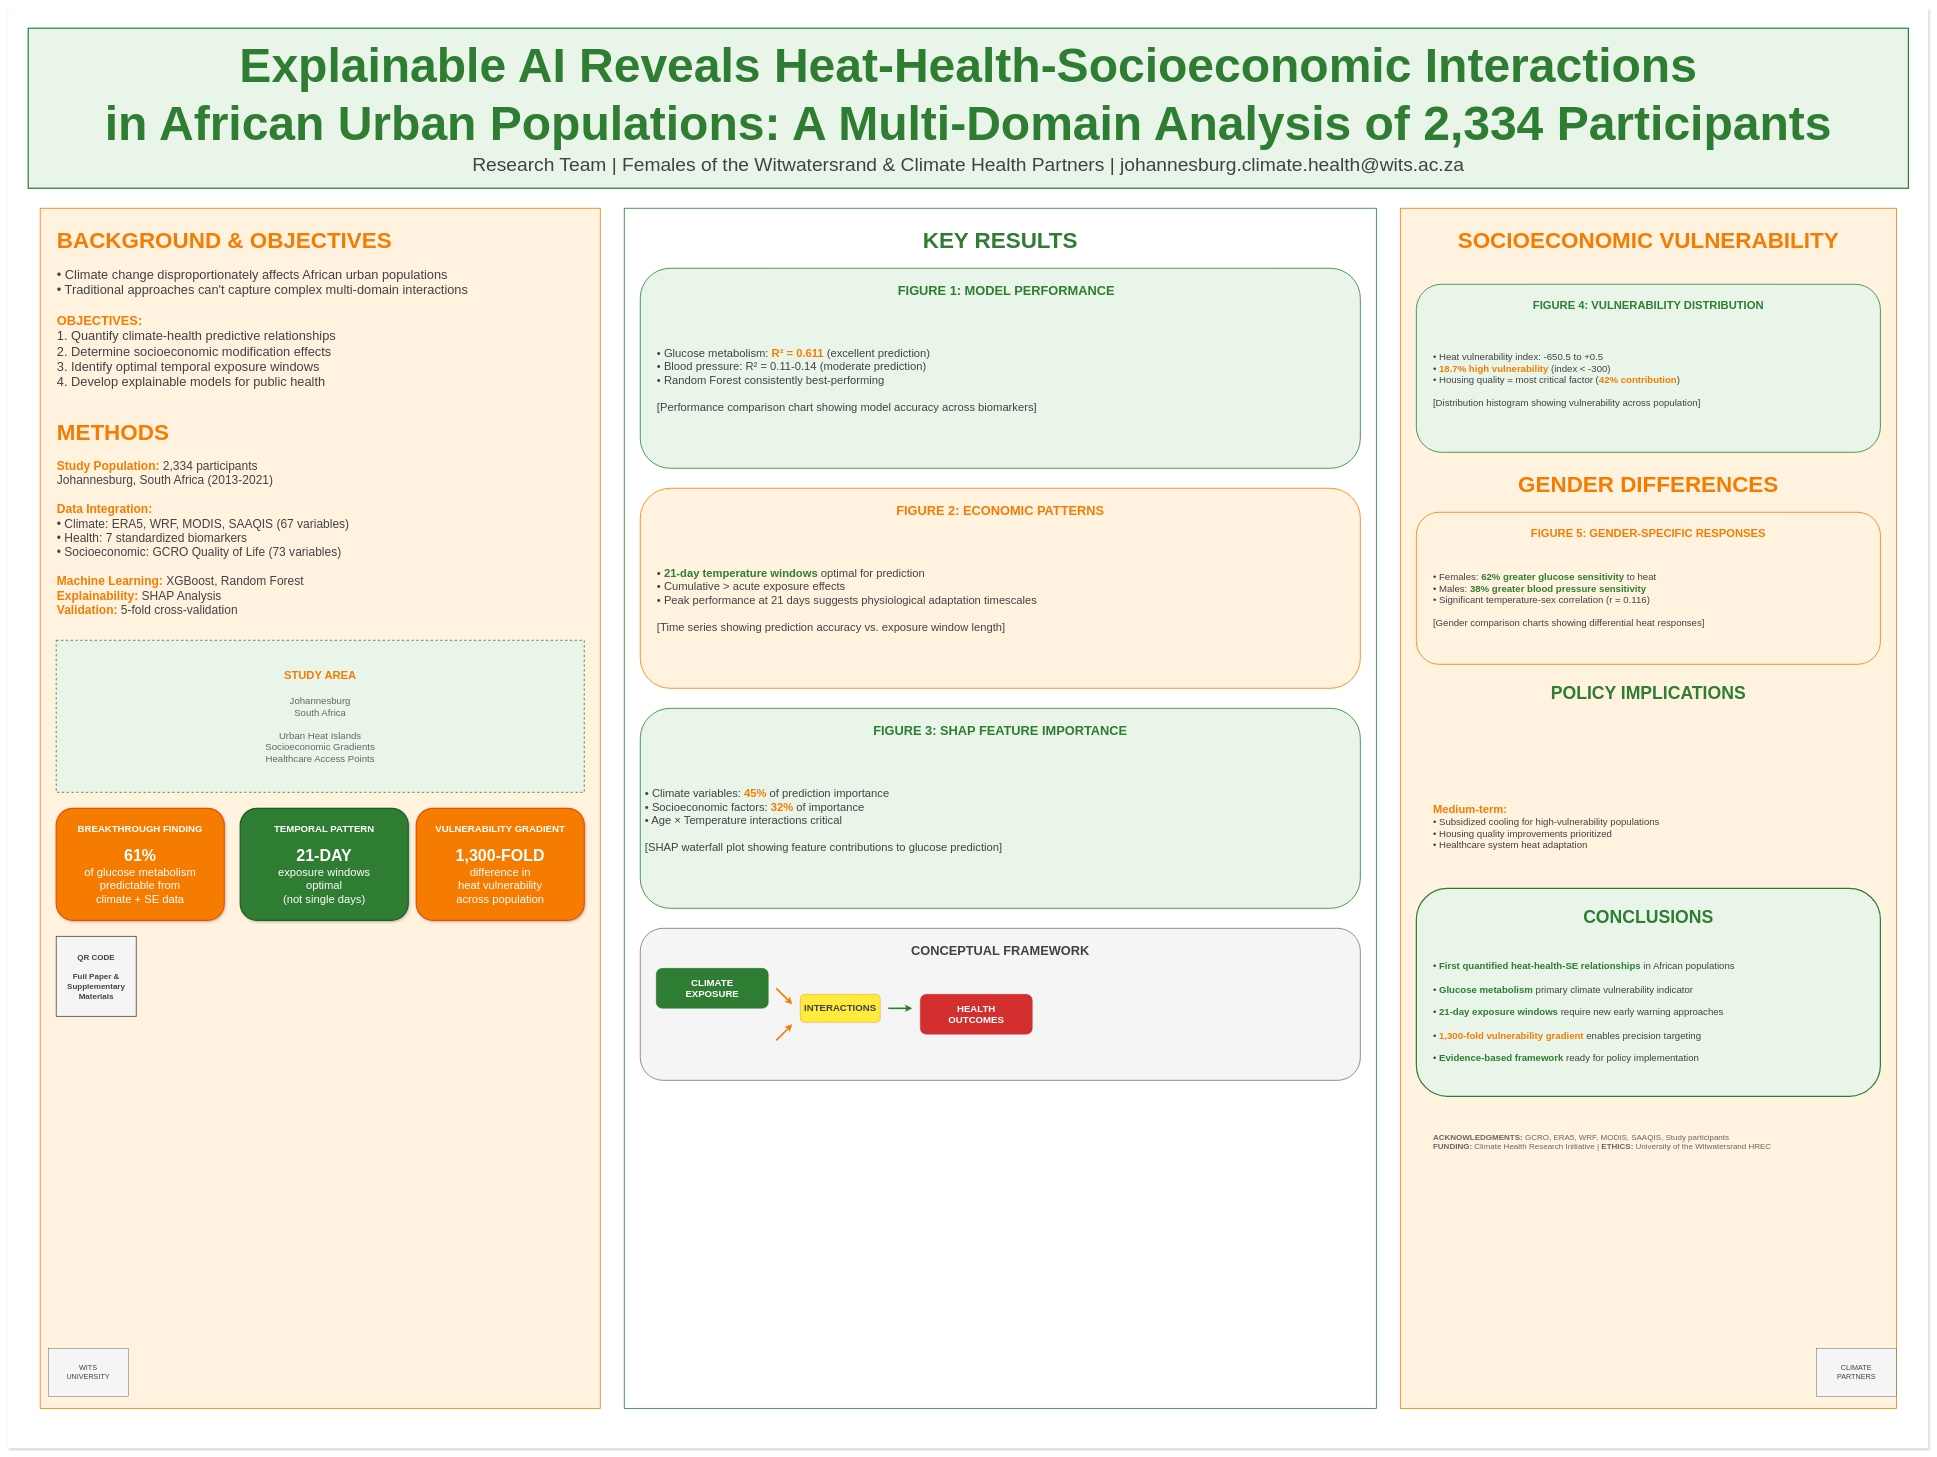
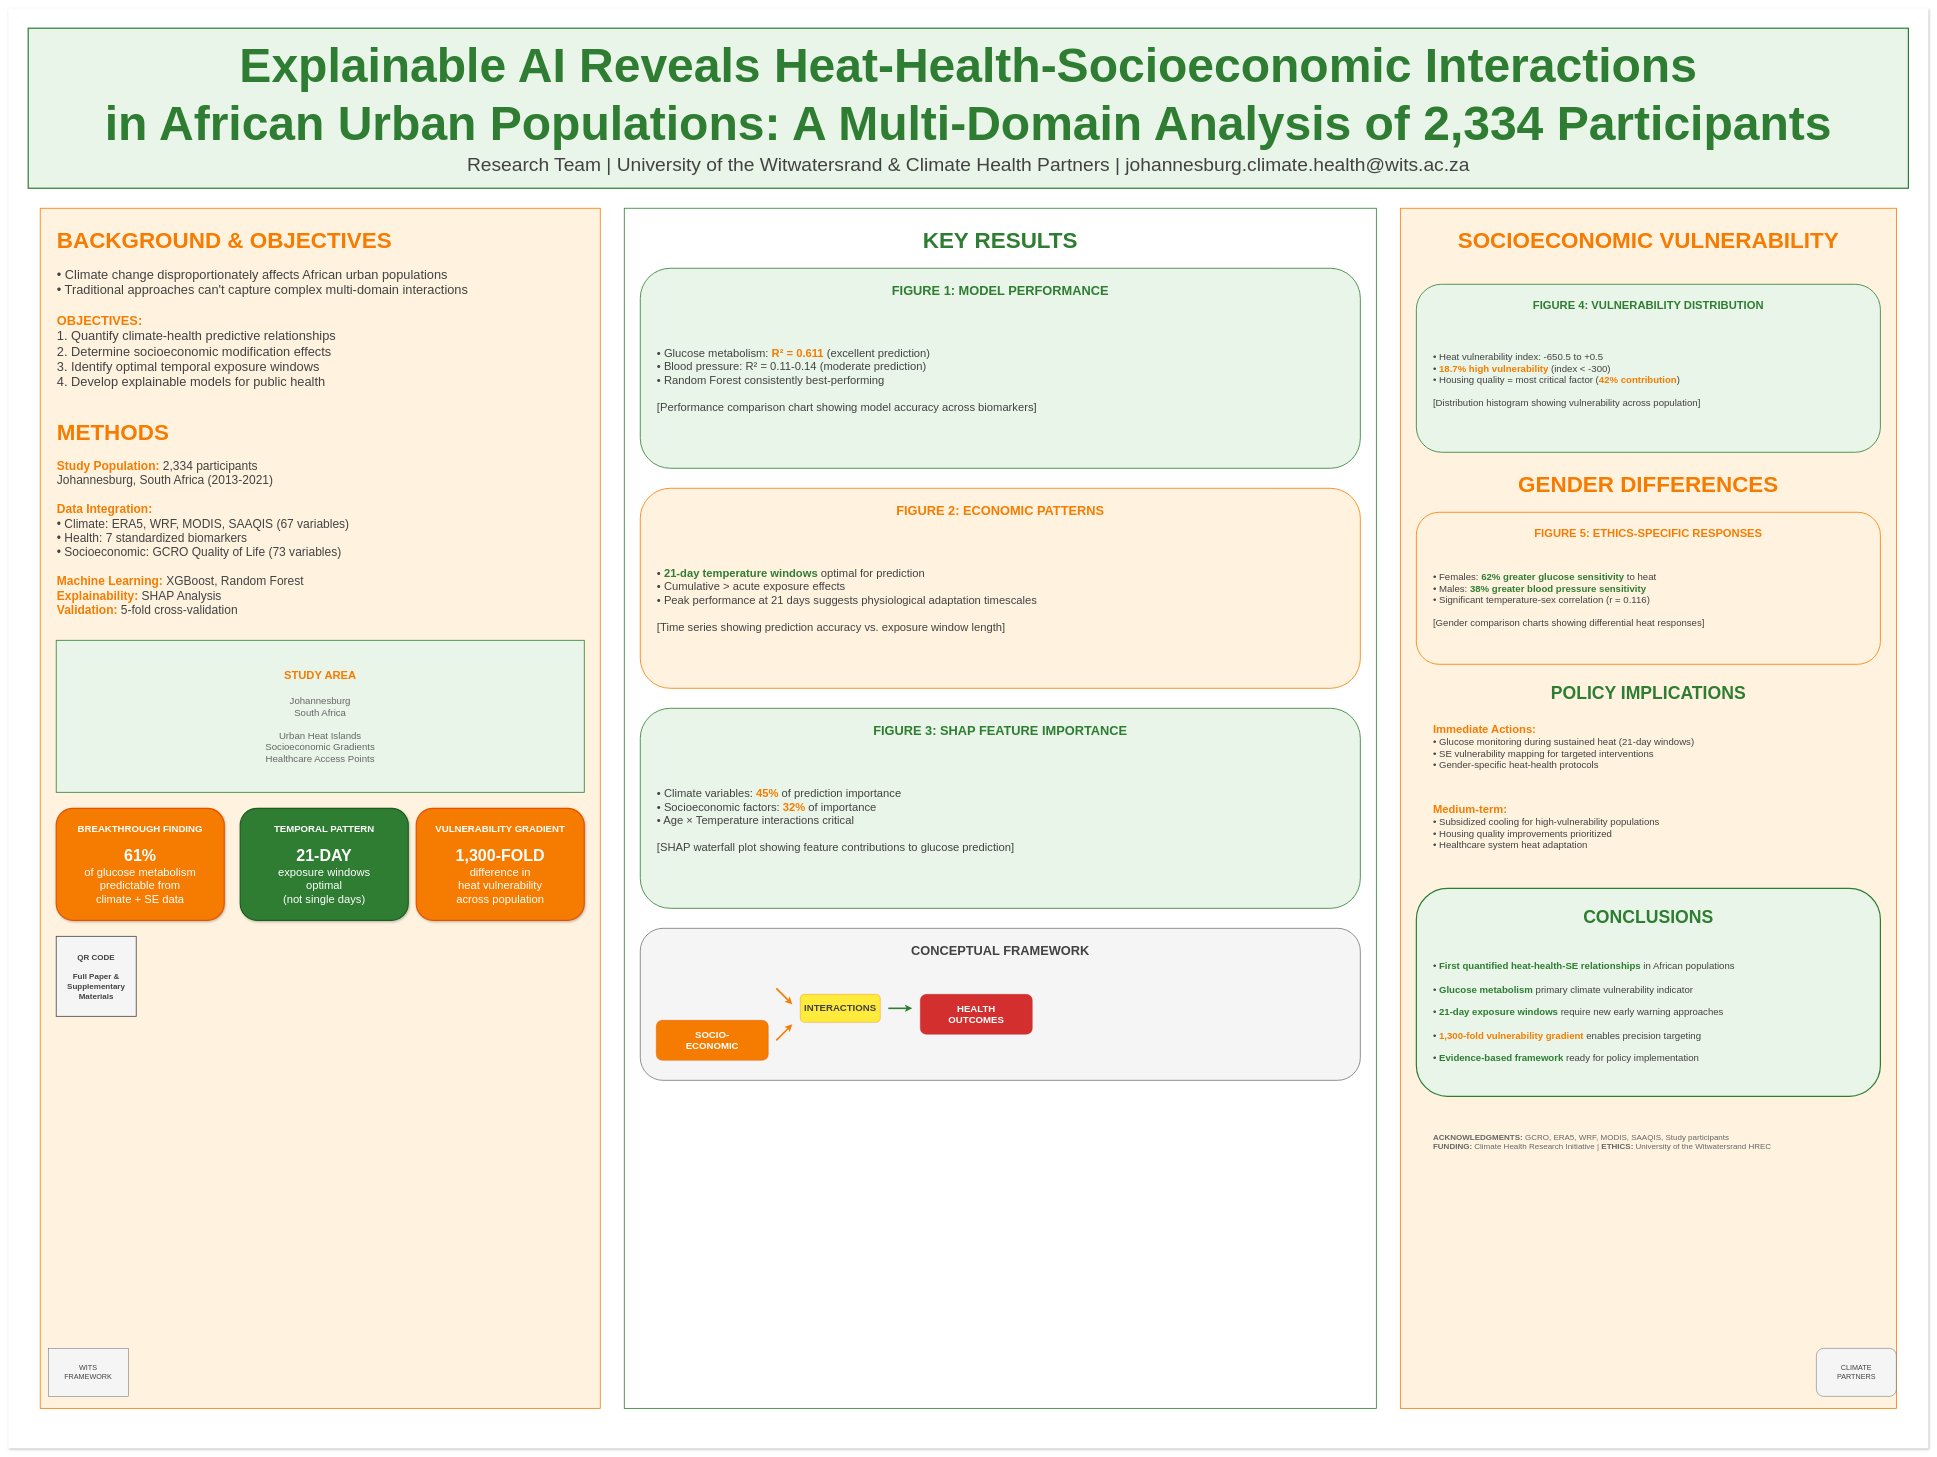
- <mxCell id="5" value="&lt;font face=&quot;Arial&quot; style=&quot;font-size: 48px; color: #424242;&quot;&gt;Research Team | Females of the Witwatersrand &amp;amp; Climate Health Partners | johannesburg.climate.health@wits.ac.za&lt;/font&gt;" style="text;html=1;strokeColor=none;fillColor=none;align=center;verticalAlign=middle;whiteSpace=wrap;rounded=0;" vertex="1" parent="1"><mxGeometry x="120" y="370" width="4600" height="80" as="geometry" /></mxCell>
+ <mxCell id="5" value="&lt;font face=&quot;Arial&quot; style=&quot;font-size: 48px; color: #424242;&quot;&gt;Research Team | University of the Witwatersrand &amp;amp; Climate Health Partners | johannesburg.climate.health@wits.ac.za&lt;/font&gt;" style="text;html=1;strokeColor=none;fillColor=none;align=center;verticalAlign=middle;whiteSpace=wrap;rounded=0;" vertex="1" parent="1"><mxGeometry x="120" y="370" width="4600" height="80" as="geometry" /></mxCell>
- <mxCell id="19" value="&lt;font face=&quot;Arial&quot; style=&quot;font-size: 32px; font-weight: bold; color: #2E7D32;&quot;&gt;FIGURE 1: MODEL PERFORMANCE&lt;/font&gt;" style="text;html=1;strokeColor=none;fillColor=none;align=center;verticalAlign=top;whiteSpace=wrap;rounded=0;" vertex="1" parent="1"><mxGeometry x="1655" y="700" width="1720" height="50" as="geometry" /></mxCell>
+ <mxCell id="19" value="&lt;font face=&quot;Arial&quot; style=&quot;font-size: 32px; font-weight: bold; color: #2E7D32;&quot;&gt;FIGURE 1: MODEL PERFORMANCE&lt;/font&gt;" style="text;html=1;strokeColor=none;fillColor=none;align=center;verticalAlign=top;whiteSpace=wrap;rounded=0;" vertex="1" parent="1"><mxGeometry x="1640" y="700" width="1720" height="50" as="geometry" /></mxCell>
- <mxCell id="43" value="&lt;font face=&quot;Arial&quot; style=&quot;font-size: 28px; font-weight: bold; color: #F57C00;&quot;&gt;FIGURE 5: GENDER-SPECIFIC RESPONSES&lt;/font&gt;" style="text;html=1;strokeColor=none;fillColor=none;align=center;verticalAlign=top;whiteSpace=wrap;rounded=0;" vertex="1" parent="1"><mxGeometry x="3580" y="1310" width="1080" height="50" as="geometry" /></mxCell>
+ <mxCell id="43" value="&lt;font face=&quot;Arial&quot; style=&quot;font-size: 28px; font-weight: bold; color: #F57C00;&quot;&gt;FIGURE 5: ETHICS-SPECIFIC RESPONSES&lt;/font&gt;" style="text;html=1;strokeColor=none;fillColor=none;align=center;verticalAlign=top;whiteSpace=wrap;rounded=0;" vertex="1" parent="1"><mxGeometry x="3580" y="1310" width="1080" height="50" as="geometry" /></mxCell>
- <mxCell id="11" value="&lt;font face=&quot;Arial&quot; style=&quot;font-size: 28px; font-weight: bold; color: #F57C00;&quot;&gt;STUDY AREA&lt;br&gt;&lt;br&gt;&lt;/font&gt;&lt;font face=&quot;Arial&quot; style=&quot;font-size: 24px; color: #666;&quot;&gt;Johannesburg&lt;br&gt;South Africa&lt;br&gt;&lt;br&gt;Urban Heat Islands&lt;br&gt;Socioeconomic Gradients&lt;br&gt;Healthcare Access Points&lt;/font&gt;" style="rounded=0;whiteSpace=wrap;html=1;fillColor=#E8F5E8;strokeColor=#2E7D32;strokeWidth=2;align=center;verticalAlign=middle;dashed=1;" vertex="1" parent="1"><mxGeometry x="140" y="1600" width="1320" height="380" as="geometry" /></mxCell>
+ <mxCell id="11" value="&lt;font face=&quot;Arial&quot; style=&quot;font-size: 28px; font-weight: bold; color: #F57C00;&quot;&gt;STUDY AREA&lt;br&gt;&lt;br&gt;&lt;/font&gt;&lt;font face=&quot;Arial&quot; style=&quot;font-size: 24px; color: #666;&quot;&gt;Johannesburg&lt;br&gt;South Africa&lt;br&gt;&lt;br&gt;Urban Heat Islands&lt;br&gt;Socioeconomic Gradients&lt;br&gt;Healthcare Access Points&lt;/font&gt;" style="rounded=0;whiteSpace=wrap;html=1;fillColor=#E8F5E8;strokeColor=#2E7D32;strokeWidth=2;align=center;verticalAlign=middle;" vertex="1" parent="1"><mxGeometry x="140" y="1600" width="1320" height="380" as="geometry" /></mxCell>
+ <mxCell id="46" value="&lt;font face=&quot;Arial&quot; style=&quot;font-size: 28px; font-weight: bold; color: #F57C00;&quot;&gt;Immediate Actions:&lt;/font&gt;&lt;br&gt;&lt;font face=&quot;Arial&quot; style=&quot;font-size: 24px; color: #424242;&quot;&gt;• Glucose monitoring during sustained heat (21-day windows)&lt;br&gt;• SE vulnerability mapping for targeted interventions&lt;br&gt;• Gender-specific heat-health protocols&lt;/font&gt;" style="text;html=1;strokeColor=none;fillColor=none;align=left;verticalAlign=top;whiteSpace=wrap;rounded=0;" vertex="1" parent="1"><mxGeometry x="3580" y="1800" width="1080" height="180" as="geometry" /></mxCell>
- <mxCell id="26" value="&lt;font face=&quot;Arial&quot; style=&quot;font-size: 28px; color: #424242;&quot;&gt;• Climate variables: &lt;b style=&quot;color: #F57C00;&quot;&gt;45%&lt;/b&gt; of prediction importance&lt;br&gt;• Socioeconomic factors: &lt;b style=&quot;color: #F57C00;&quot;&gt;32%&lt;/b&gt; of importance&lt;br&gt;• Age × Temperature interactions critical&lt;br&gt;&lt;br&gt;[SHAP waterfall plot showing feature contributions to glucose prediction]&lt;/font&gt;" style="text;html=1;strokeColor=none;fillColor=none;align=left;verticalAlign=middle;whiteSpace=wrap;rounded=0;" vertex="1" parent="1"><mxGeometry x="1610" y="1860" width="1720" height="380" as="geometry" /></mxCell>
+ <mxCell id="26" value="&lt;font face=&quot;Arial&quot; style=&quot;font-size: 28px; color: #424242;&quot;&gt;• Climate variables: &lt;b style=&quot;color: #F57C00;&quot;&gt;45%&lt;/b&gt; of prediction importance&lt;br&gt;• Socioeconomic factors: &lt;b style=&quot;color: #F57C00;&quot;&gt;32%&lt;/b&gt; of importance&lt;br&gt;• Age × Temperature interactions critical&lt;br&gt;&lt;br&gt;[SHAP waterfall plot showing feature contributions to glucose prediction]&lt;/font&gt;" style="text;html=1;strokeColor=none;fillColor=none;align=left;verticalAlign=middle;whiteSpace=wrap;rounded=0;" vertex="1" parent="1"><mxGeometry x="1640" y="1860" width="1720" height="380" as="geometry" /></mxCell>
- <mxCell id="29" value="&lt;font face=&quot;Arial&quot; style=&quot;font-size: 24px; font-weight: bold; color: #FFFFFF;&quot;&gt;CLIMATE&lt;br&gt;EXPOSURE&lt;/font&gt;" style="rounded=1;whiteSpace=wrap;html=1;fillColor=#2E7D32;strokeColor=#1B5E20;align=center;verticalAlign=middle;" vertex="1" parent="1"><mxGeometry x="1640" y="2420" width="280" height="100" as="geometry" /></mxCell>
+ <mxCell id="30" value="&lt;font face=&quot;Arial&quot; style=&quot;font-size: 24px; font-weight: bold; color: #FFFFFF;&quot;&gt;SOCIO-&lt;br&gt;ECONOMIC&lt;/font&gt;" style="rounded=1;whiteSpace=wrap;html=1;fillColor=#F57C00;strokeColor=#E65100;align=center;verticalAlign=middle;" vertex="1" parent="1"><mxGeometry x="1640" y="2550" width="280" height="100" as="geometry" /></mxCell>
- <mxCell id="52" value="&lt;font face=&quot;Arial&quot; style=&quot;font-size: 18px; color: #424242;&quot;&gt;WITS&lt;br&gt;UNIVERSITY&lt;/font&gt;" style="rounded=0;whiteSpace=wrap;html=1;fillColor=#F5F5F5;strokeColor=#424242;align=center;verticalAlign=middle;" vertex="1" parent="1"><mxGeometry x="120" y="3370" width="200" height="120" as="geometry" /></mxCell>
+ <mxCell id="52" value="&lt;font face=&quot;Arial&quot; style=&quot;font-size: 18px; color: #424242;&quot;&gt;WITS&lt;br&gt;FRAMEWORK&lt;/font&gt;" style="rounded=0;whiteSpace=wrap;html=1;fillColor=#F5F5F5;strokeColor=#424242;align=center;verticalAlign=middle;" vertex="1" parent="1"><mxGeometry x="120" y="3370" width="200" height="120" as="geometry" /></mxCell>
- <mxCell id="53" value="&lt;font face=&quot;Arial&quot; style=&quot;font-size: 18px; color: #424242;&quot;&gt;CLIMATE&lt;br&gt;PARTNERS&lt;/font&gt;" style="rounded=0;whiteSpace=wrap;html=1;fillColor=#F5F5F5;strokeColor=#424242;align=center;verticalAlign=middle;" vertex="1" parent="1"><mxGeometry x="4540" y="3370" width="200" height="120" as="geometry" /></mxCell>
+ <mxCell id="53" value="&lt;font face=&quot;Arial&quot; style=&quot;font-size: 18px; color: #424242;&quot;&gt;CLIMATE&lt;br&gt;PARTNERS&lt;/font&gt;" style="whiteSpace=wrap;html=1;fillColor=#F5F5F5;strokeColor=#424242;align=center;verticalAlign=middle;rounded=1;" vertex="1" parent="1"><mxGeometry x="4540" y="3370" width="200" height="120" as="geometry" /></mxCell>
